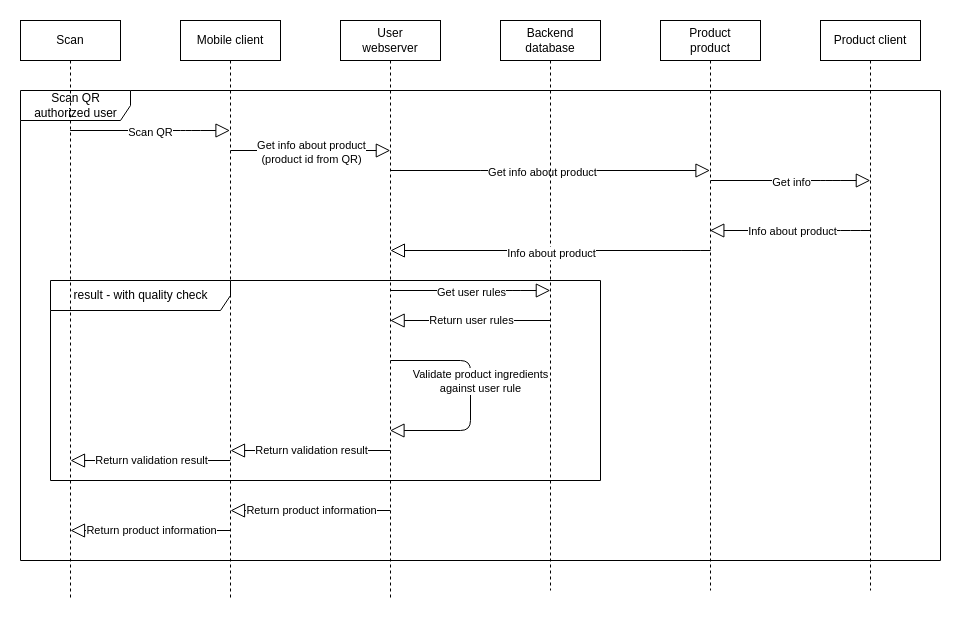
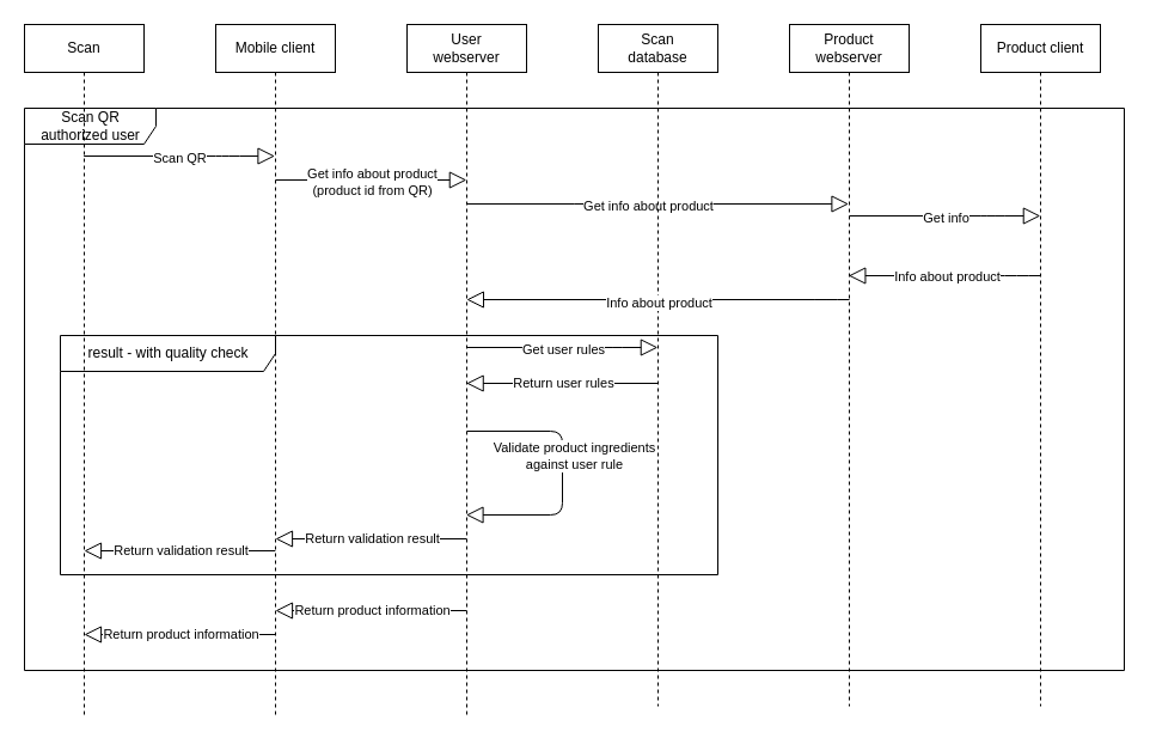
- <mxCell id="15" value="Backend&lt;br&gt;database" style="shape=umlLifeline;perimeter=lifelinePerimeter;whiteSpace=wrap;html=1;container=1;collapsible=0;recursiveResize=0;outlineConnect=0;" vertex="1" parent="1"><mxGeometry x="500" y="20" width="100" height="570" as="geometry" /></mxCell>
+ <mxCell id="15" value="Scan&lt;br&gt;database" style="shape=umlLifeline;perimeter=lifelinePerimeter;whiteSpace=wrap;html=1;container=1;collapsible=0;recursiveResize=0;outlineConnect=0;" vertex="1" parent="1"><mxGeometry x="500" y="20" width="100" height="570" as="geometry" /></mxCell>
- <mxCell id="7" value="Product&lt;br&gt;product" style="shape=umlLifeline;perimeter=lifelinePerimeter;whiteSpace=wrap;html=1;container=1;collapsible=0;recursiveResize=0;outlineConnect=0;" vertex="1" parent="1"><mxGeometry x="660" y="20" width="100" height="570" as="geometry" /></mxCell>
+ <mxCell id="7" value="Product&lt;br&gt;webserver" style="shape=umlLifeline;perimeter=lifelinePerimeter;whiteSpace=wrap;html=1;container=1;collapsible=0;recursiveResize=0;outlineConnect=0;" vertex="1" parent="1"><mxGeometry x="660" y="20" width="100" height="570" as="geometry" /></mxCell>
